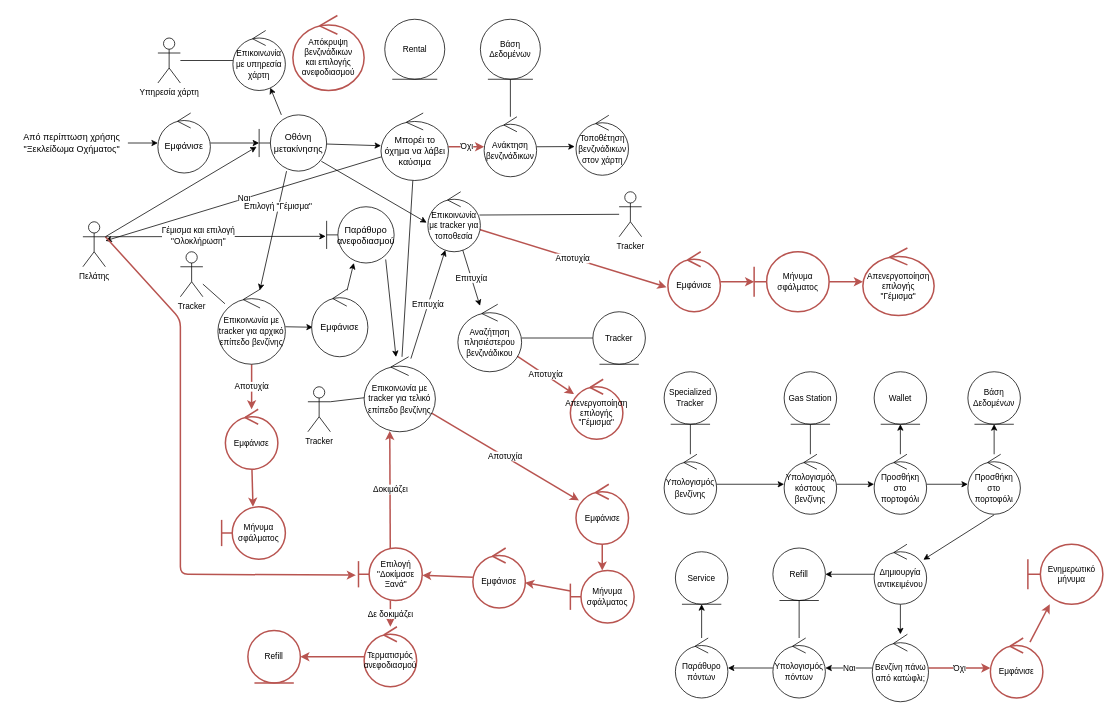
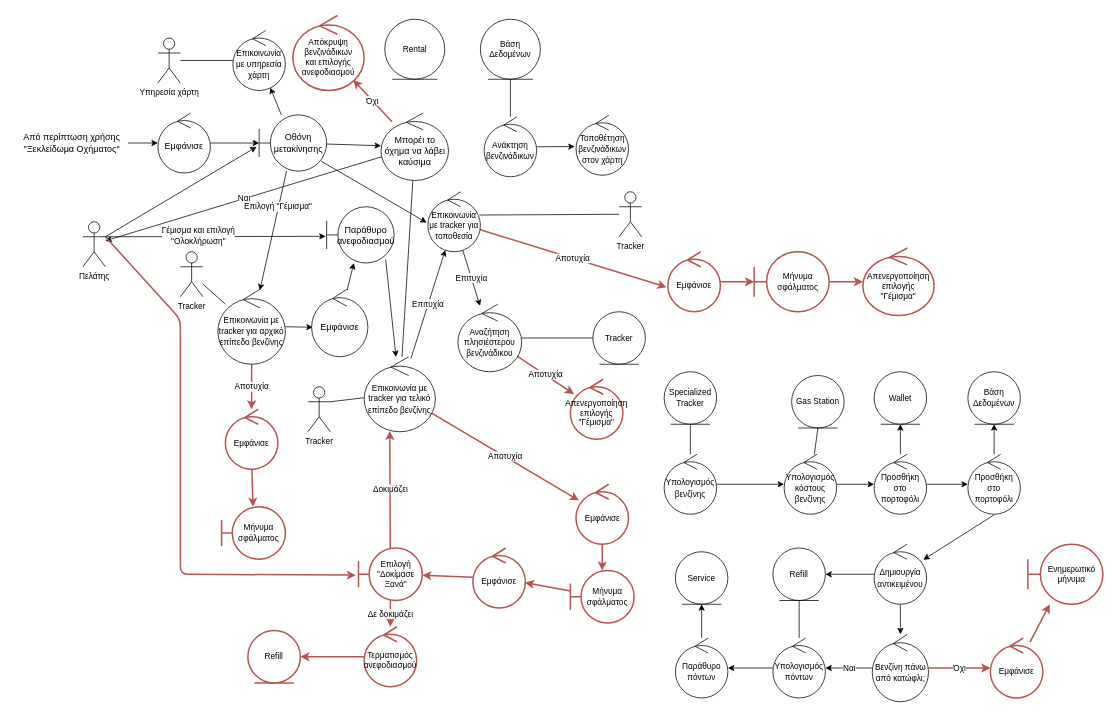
- <mxCell id="4" value="Όχι" style="edgeStyle=none;html=1;endArrow=classic;endFill=1;fillColor=none;strokeColor=#b85450;strokeWidth=2;" parent="1" source="5" target="8" edge="1"><mxGeometry relative="1" as="geometry" /></mxCell>
+ <mxCell id="4" value="Όχι" style="edgeStyle=none;html=1;endArrow=classic;endFill=1;fillColor=none;strokeColor=#b85450;strokeWidth=2;" parent="1" source="5" target="10" edge="1"><mxGeometry relative="1" as="geometry" /></mxCell>
- <mxCell id="60" value="Gas Station" style="ellipse;shape=umlEntity;whiteSpace=wrap;html=1;fontSize=11;" parent="1" vertex="1"><mxGeometry x="1045" y="495" width="70" height="70" as="geometry" /></mxCell>
+ <mxCell id="60" value="Gas Station" style="ellipse;shape=umlEntity;whiteSpace=wrap;html=1;fontSize=11;" parent="1" vertex="1"><mxGeometry x="1055" y="500" width="70" height="70" as="geometry" /></mxCell>
